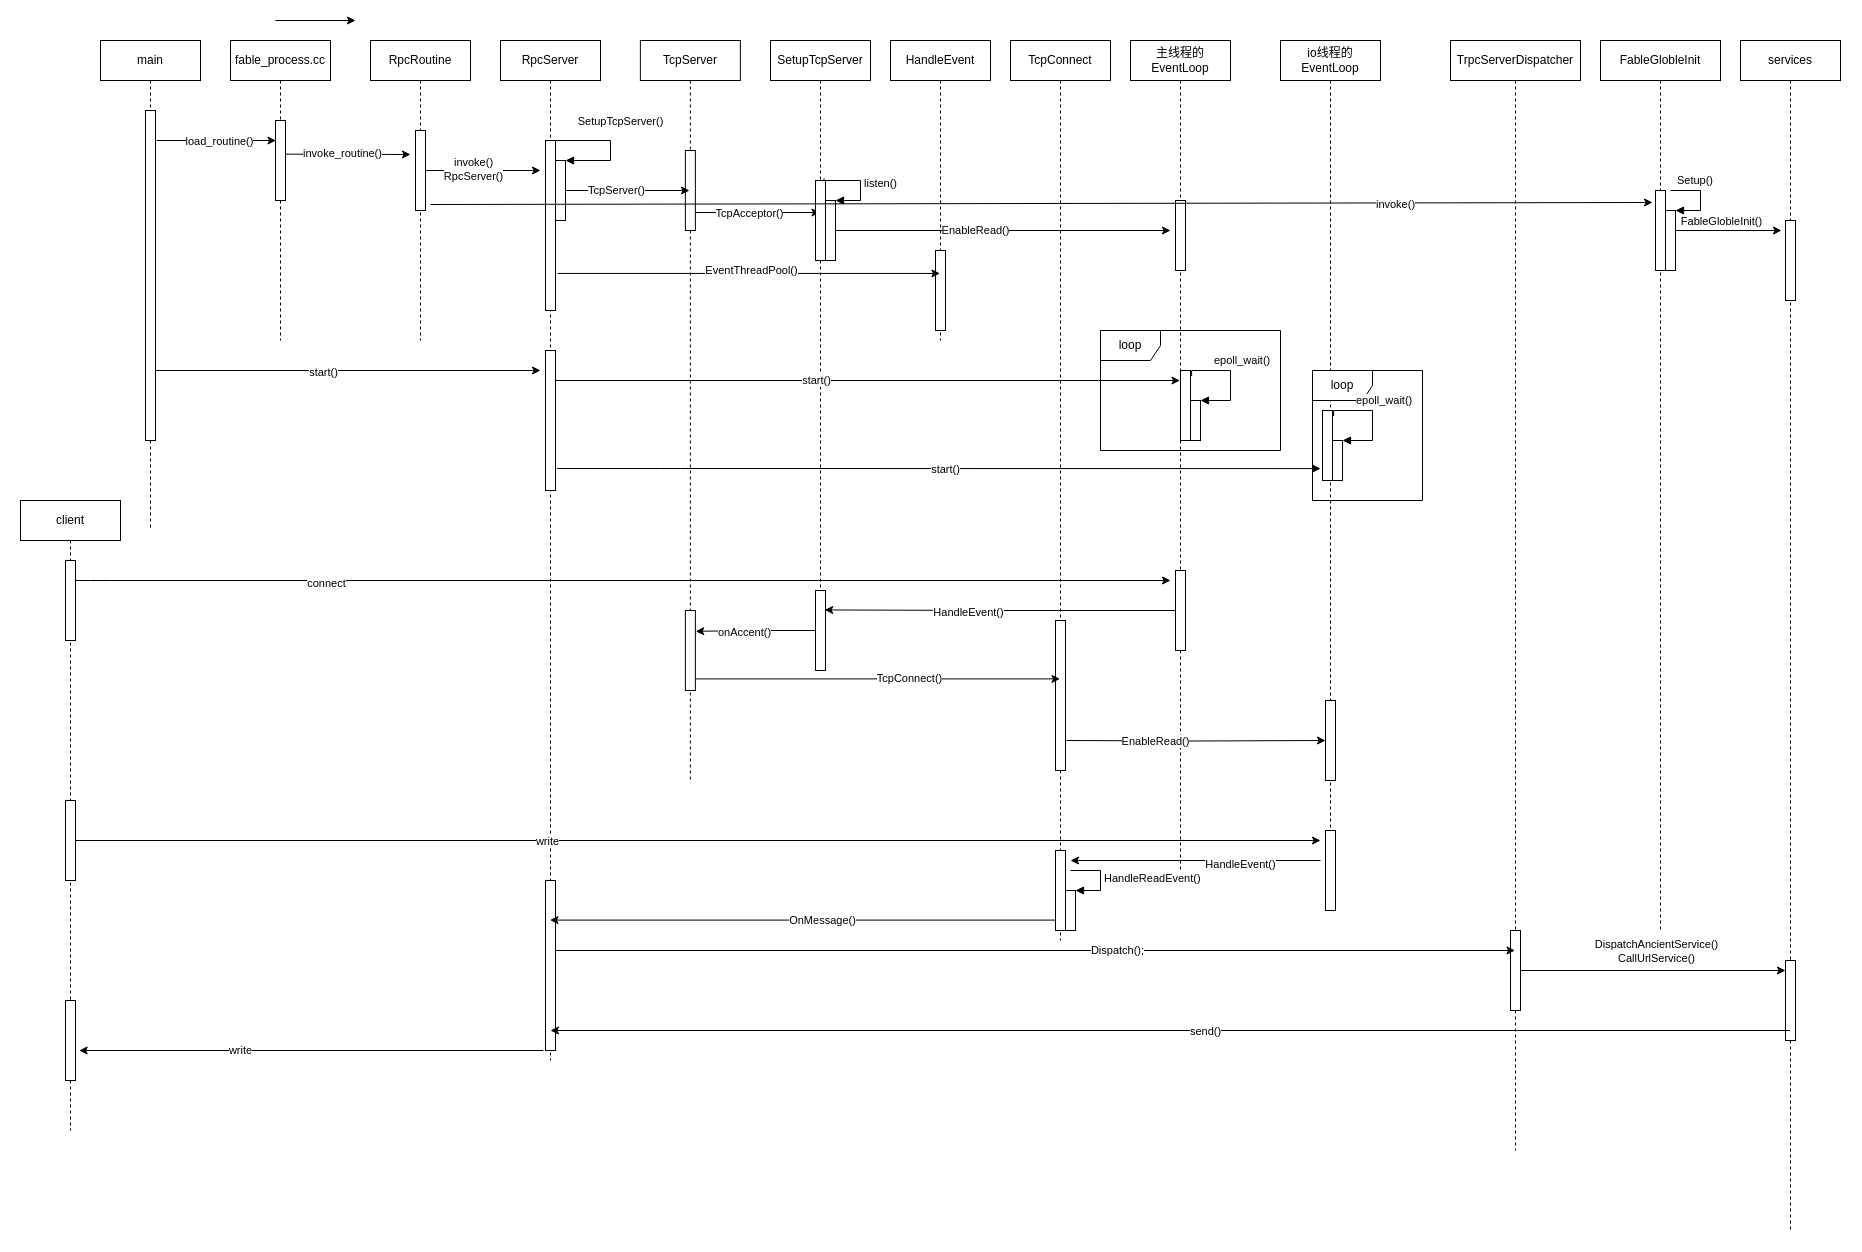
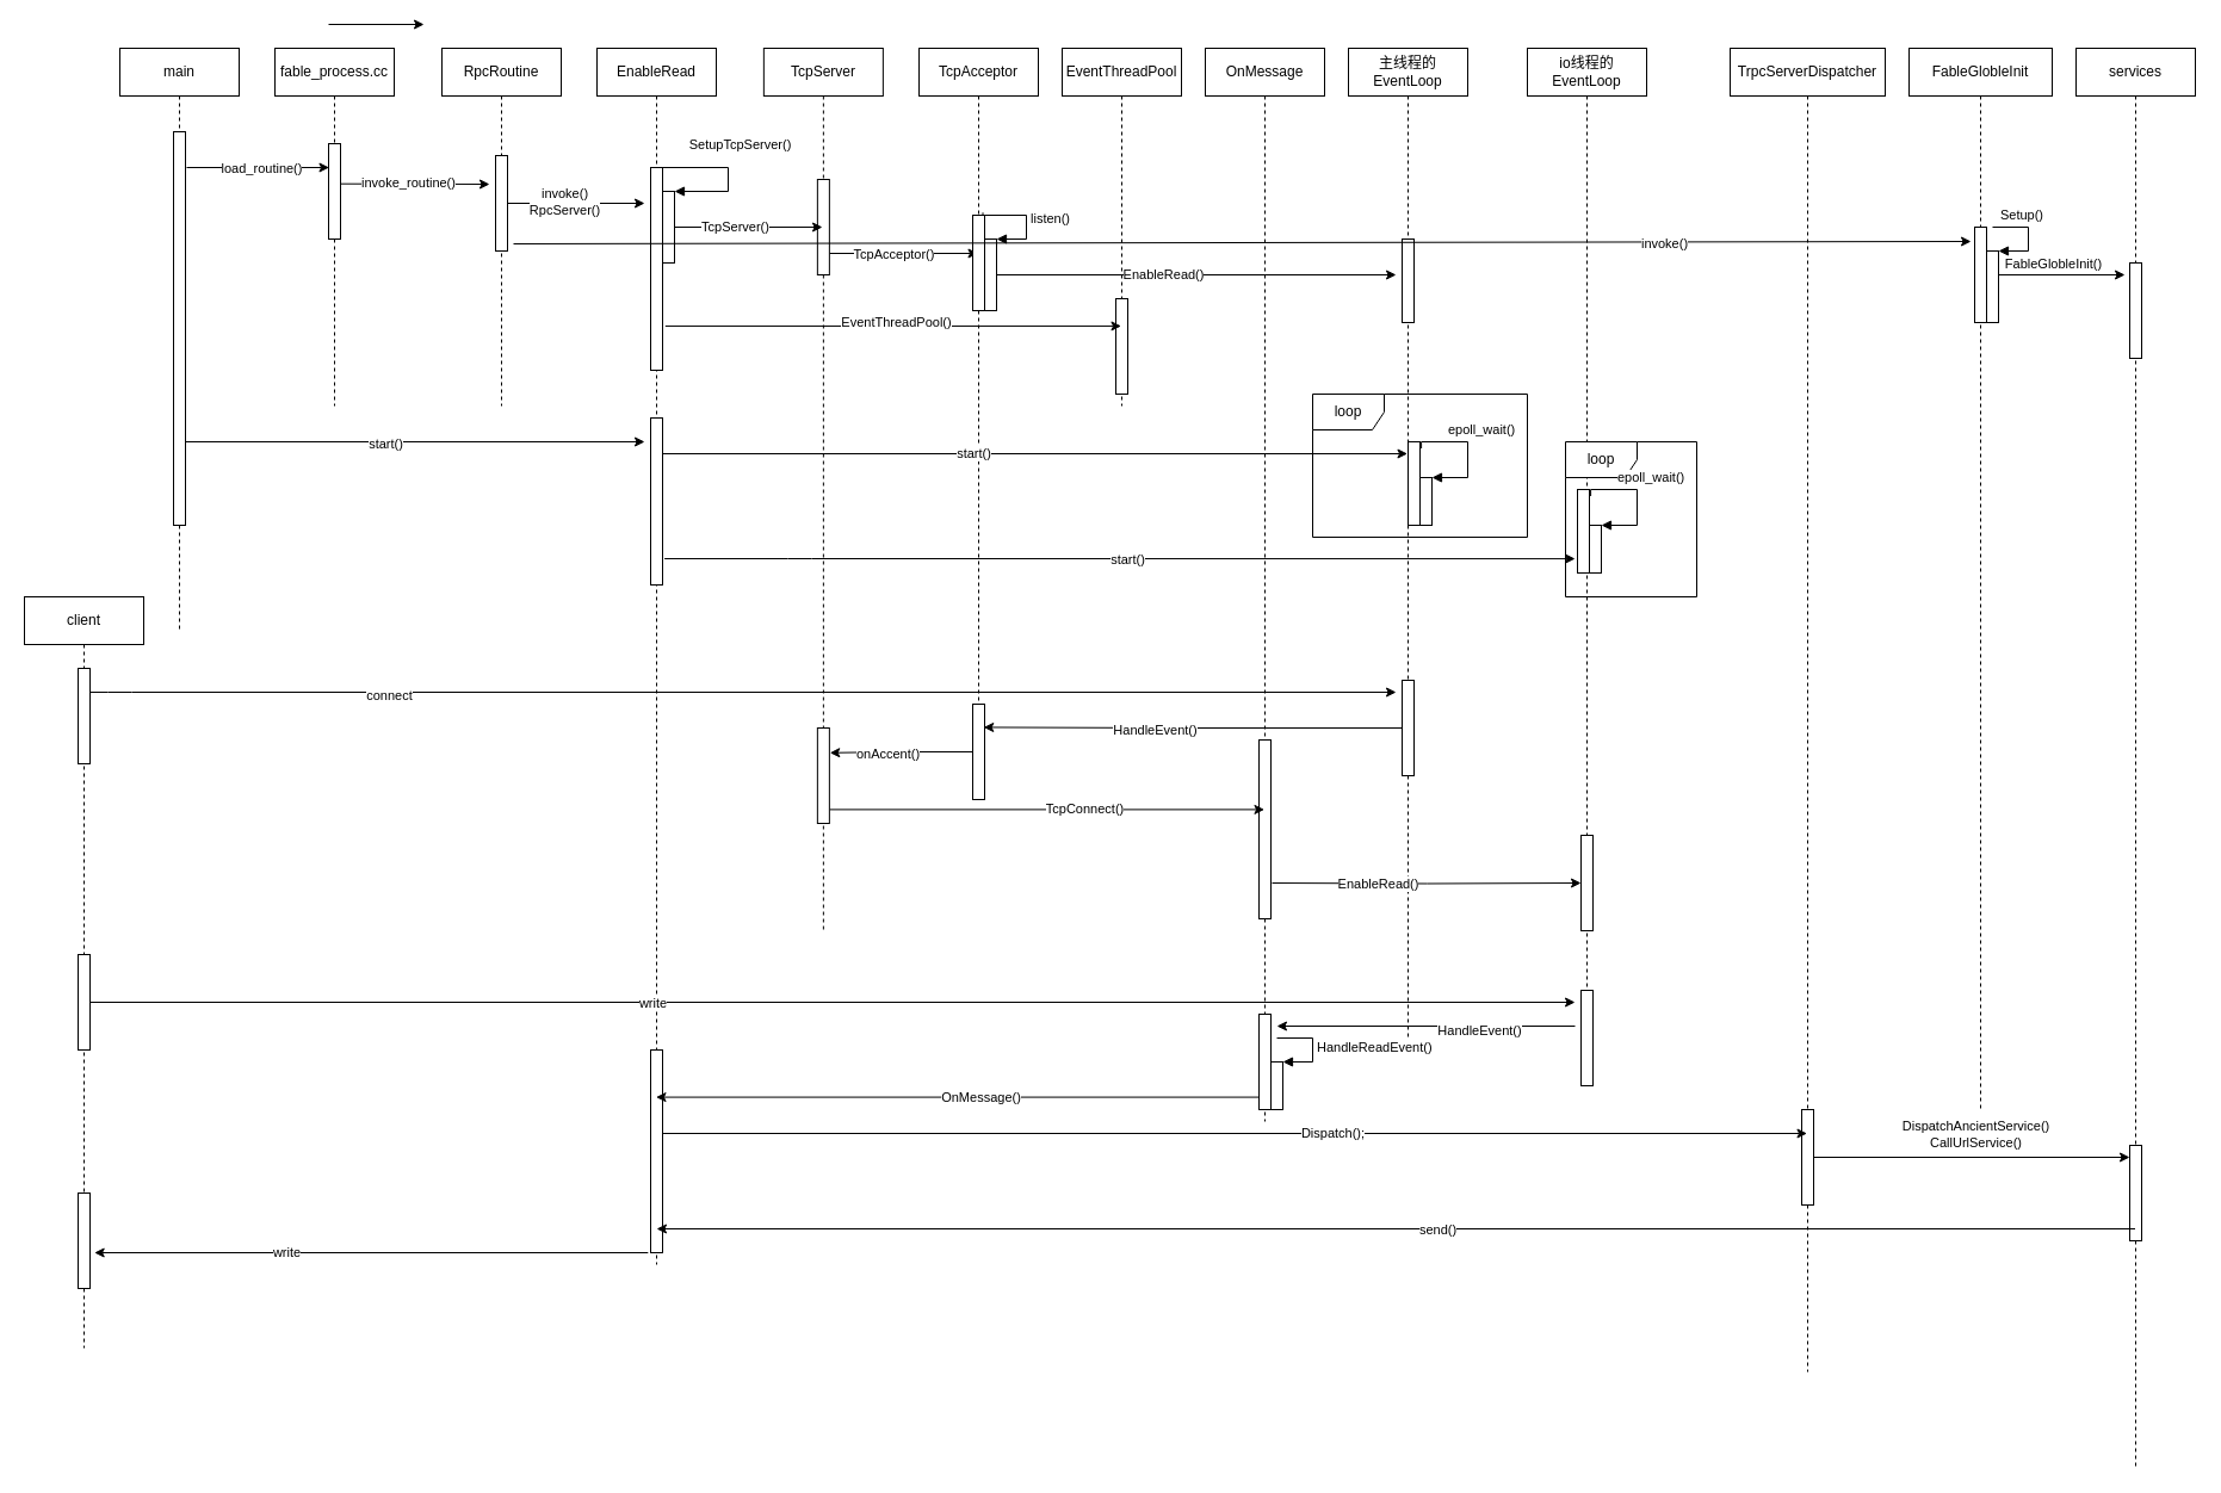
- <mxCell id="12" value="RpcServer" style="shape=umlLifeline;perimeter=lifelinePerimeter;whiteSpace=wrap;html=1;container=1;collapsible=0;recursiveResize=0;outlineConnect=0;" parent="1" vertex="1"><mxGeometry x="500" y="40" width="100" height="1020" as="geometry" /></mxCell>
+ <mxCell id="12" value="EnableRead" style="shape=umlLifeline;perimeter=lifelinePerimeter;whiteSpace=wrap;html=1;container=1;collapsible=0;recursiveResize=0;outlineConnect=0;" parent="1" vertex="1"><mxGeometry x="500" y="40" width="100" height="1020" as="geometry" /></mxCell>
- <mxCell id="26" value="SetupTcpServer" style="shape=umlLifeline;perimeter=lifelinePerimeter;whiteSpace=wrap;html=1;container=1;collapsible=0;recursiveResize=0;outlineConnect=0;" parent="1" vertex="1"><mxGeometry x="770" y="40" width="100" height="620" as="geometry" /></mxCell>
+ <mxCell id="26" value="TcpAcceptor" style="shape=umlLifeline;perimeter=lifelinePerimeter;whiteSpace=wrap;html=1;container=1;collapsible=0;recursiveResize=0;outlineConnect=0;" parent="1" vertex="1"><mxGeometry x="770" y="40" width="100" height="620" as="geometry" /></mxCell>
- <mxCell id="34" value="HandleEvent" style="shape=umlLifeline;perimeter=lifelinePerimeter;whiteSpace=wrap;html=1;container=1;collapsible=0;recursiveResize=0;outlineConnect=0;" parent="1" vertex="1"><mxGeometry x="890" y="40" width="100" height="300" as="geometry" /></mxCell>
+ <mxCell id="34" value="EventThreadPool" style="shape=umlLifeline;perimeter=lifelinePerimeter;whiteSpace=wrap;html=1;container=1;collapsible=0;recursiveResize=0;outlineConnect=0;" parent="1" vertex="1"><mxGeometry x="890" y="40" width="100" height="300" as="geometry" /></mxCell>
- <mxCell id="67" value="TcpConnect" style="shape=umlLifeline;perimeter=lifelinePerimeter;whiteSpace=wrap;html=1;container=1;collapsible=0;recursiveResize=0;outlineConnect=0;" parent="1" vertex="1"><mxGeometry x="1010" y="40" width="100" height="900" as="geometry" /></mxCell>
+ <mxCell id="67" value="OnMessage" style="shape=umlLifeline;perimeter=lifelinePerimeter;whiteSpace=wrap;html=1;container=1;collapsible=0;recursiveResize=0;outlineConnect=0;" parent="1" vertex="1"><mxGeometry x="1010" y="40" width="100" height="900" as="geometry" /></mxCell>
